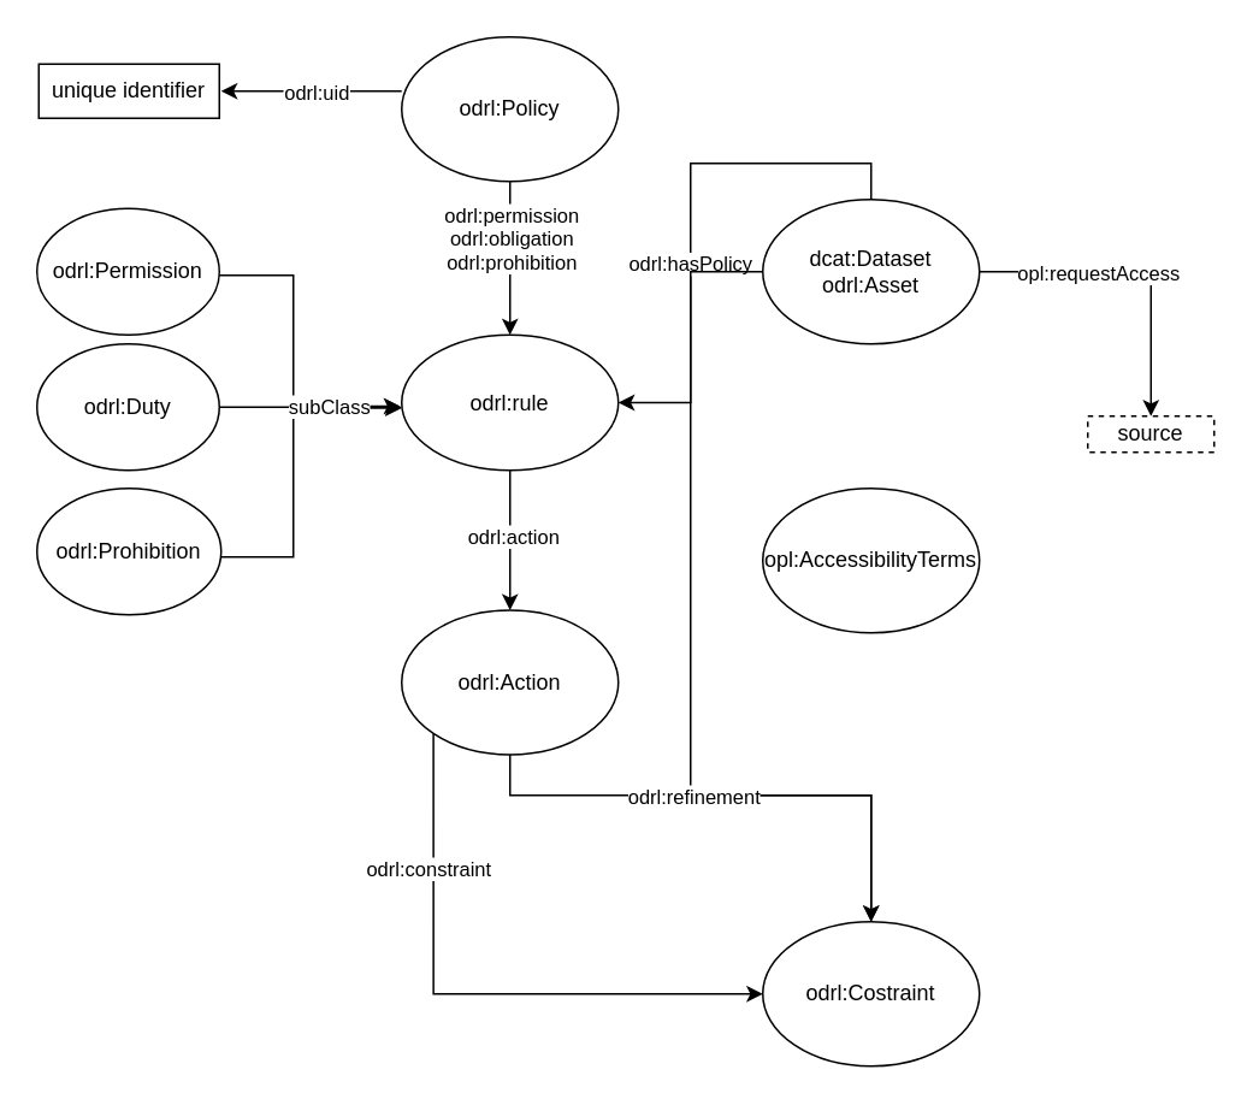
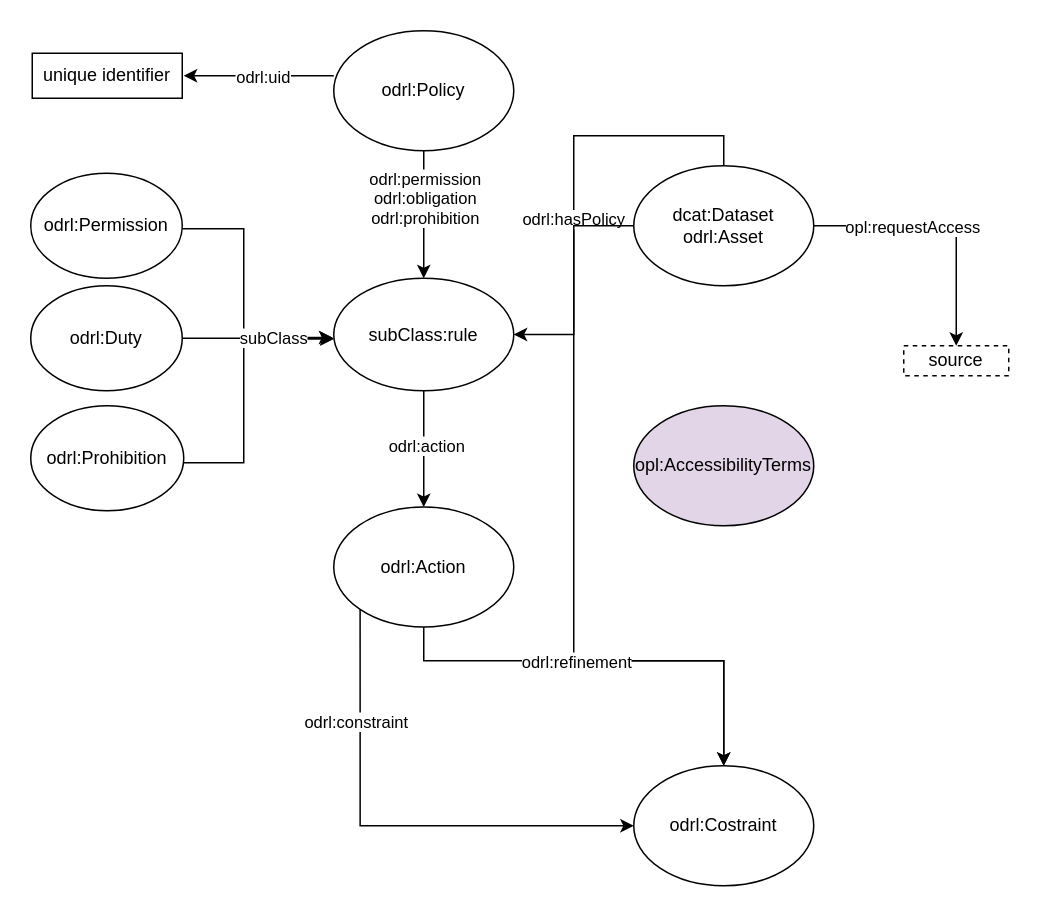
- <mxCell id="15" value="odrl:rule" style="ellipse;whiteSpace=wrap;html=1;" parent="1" vertex="1"><mxGeometry x="222" y="185" width="120" height="75" as="geometry" /></mxCell>
+ <mxCell id="15" value="subClass:rule" style="ellipse;whiteSpace=wrap;html=1;" parent="1" vertex="1"><mxGeometry x="222" y="185" width="120" height="75" as="geometry" /></mxCell>
- <mxCell id="29" value="opl:AccessibilityTerms" style="ellipse;whiteSpace=wrap;html=1;" parent="1" vertex="1"><mxGeometry x="422" y="270" width="120" height="80" as="geometry" /></mxCell>
+ <mxCell id="29" value="opl:AccessibilityTerms" style="ellipse;whiteSpace=wrap;html=1;fillColor=#e1d5e7;" parent="1" vertex="1"><mxGeometry x="422" y="270" width="120" height="80" as="geometry" /></mxCell>
